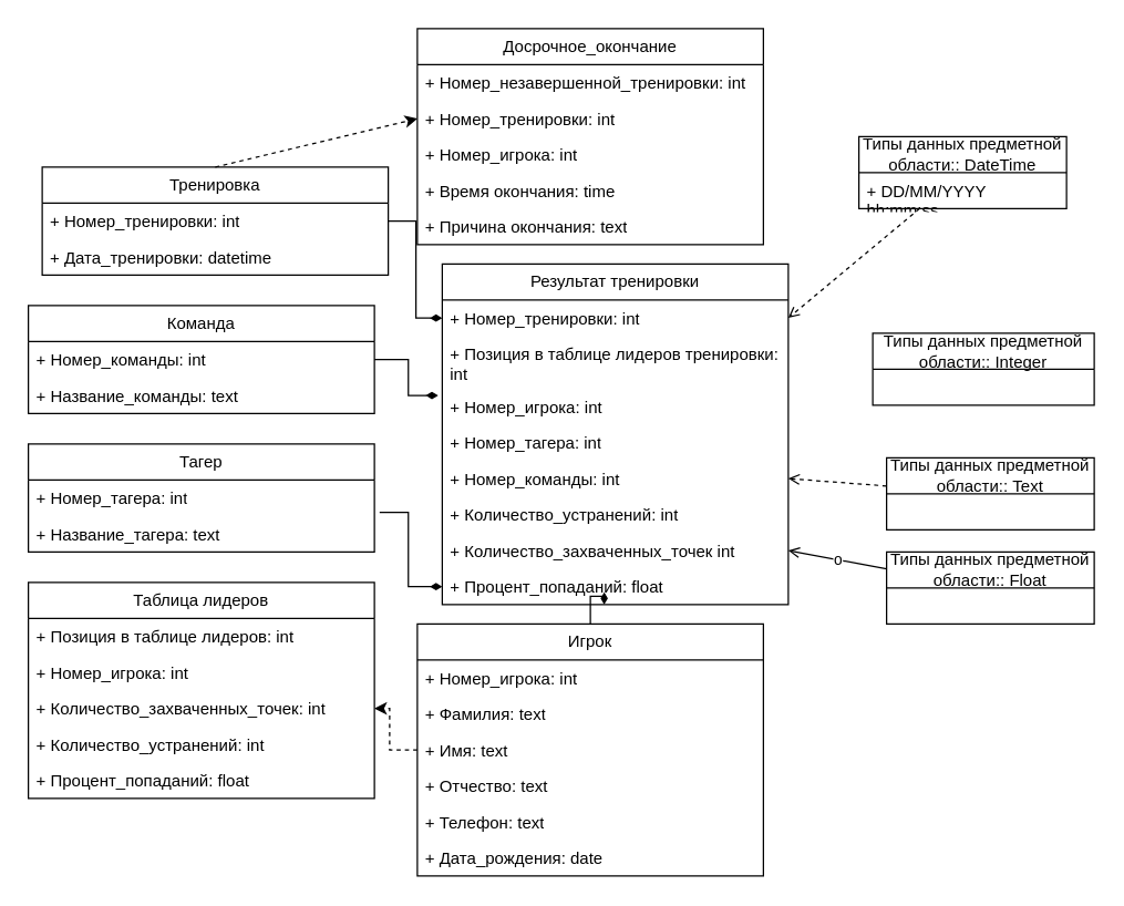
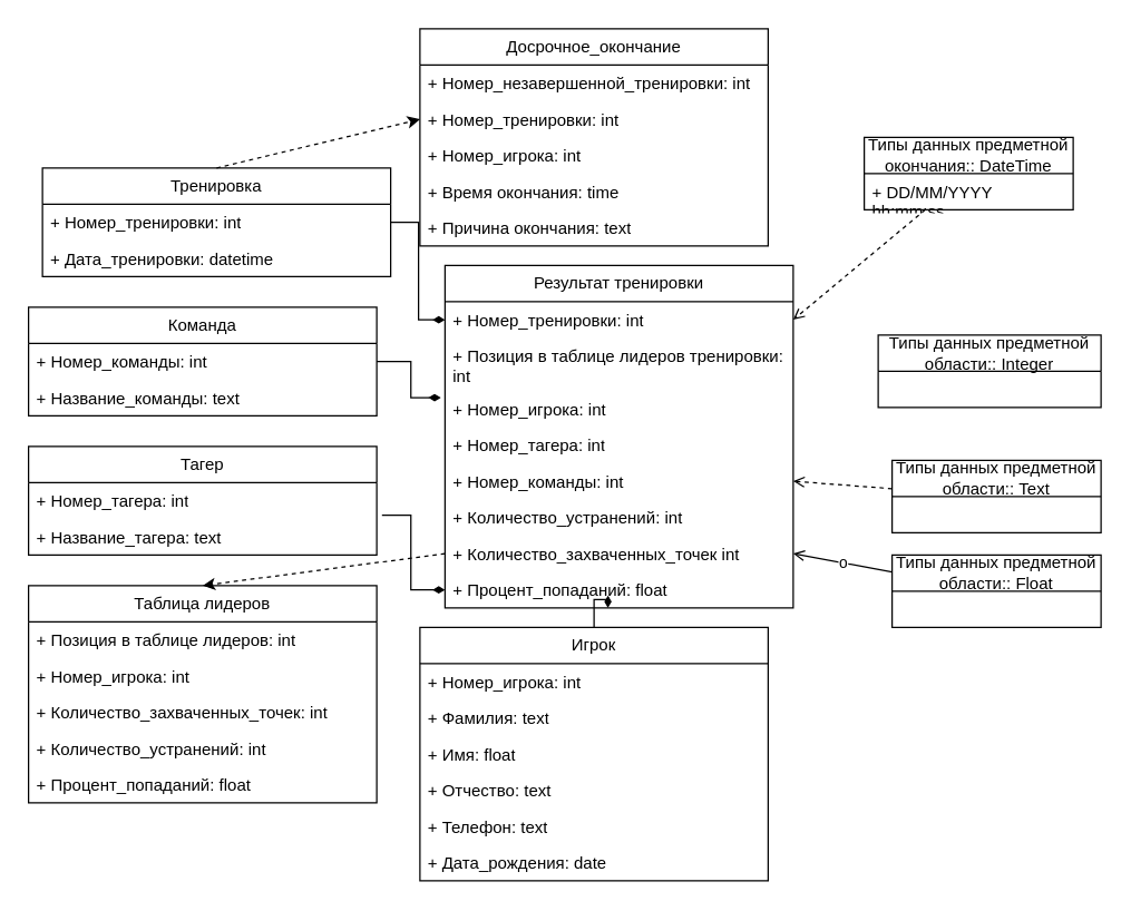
- <mxCell id="47" value="Типы данных предметной области:: DateTime" style="swimlane;fontStyle=0;childLayout=stackLayout;horizontal=1;startSize=26;fillColor=none;horizontalStack=0;resizeParent=1;resizeParentMax=0;resizeLast=0;collapsible=1;marginBottom=0;whiteSpace=wrap;html=1;" parent="1" vertex="1"><mxGeometry x="620" y="98" width="150" height="52" as="geometry" /></mxCell>
+ <mxCell id="47" value="Типы данных предметной окончания:: DateTime" style="swimlane;fontStyle=0;childLayout=stackLayout;horizontal=1;startSize=26;fillColor=none;horizontalStack=0;resizeParent=1;resizeParentMax=0;resizeLast=0;collapsible=1;marginBottom=0;whiteSpace=wrap;html=1;" parent="1" vertex="1"><mxGeometry x="620" y="98" width="150" height="52" as="geometry" /></mxCell>
+ <mxCell id="2" style="rounded=0;orthogonalLoop=1;jettySize=auto;html=1;entryX=0.5;entryY=0;entryDx=0;entryDy=0;dashed=1;exitX=0;exitY=0.5;exitDx=0;exitDy=0;" parent="1" source="10" target="34" edge="1"><mxGeometry relative="1" as="geometry" /></mxCell>
- <mxCell id="19" style="edgeStyle=orthogonalEdgeStyle;rounded=0;orthogonalLoop=1;jettySize=auto;html=1;entryX=1;entryY=0.5;entryDx=0;entryDy=0;dashed=1;" parent="1" source="20" target="37" edge="1"><mxGeometry relative="1" as="geometry" /></mxCell>
- <mxCell id="23" value="+ Имя: text" style="text;strokeColor=none;fillColor=none;align=left;verticalAlign=top;spacingLeft=4;spacingRight=4;overflow=hidden;rotatable=0;points=[[0,0.5],[1,0.5]];portConstraint=eastwest;whiteSpace=wrap;html=1;" parent="20" vertex="1"><mxGeometry y="78" width="250" height="26" as="geometry" /></mxCell>
+ <mxCell id="23" value="+ Имя: float" style="text;strokeColor=none;fillColor=none;align=left;verticalAlign=top;spacingLeft=4;spacingRight=4;overflow=hidden;rotatable=0;points=[[0,0.5],[1,0.5]];portConstraint=eastwest;whiteSpace=wrap;html=1;" parent="20" vertex="1"><mxGeometry y="78" width="250" height="26" as="geometry" /></mxCell>
